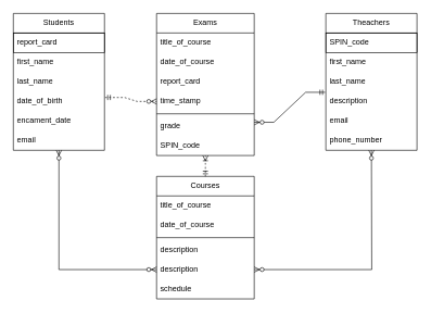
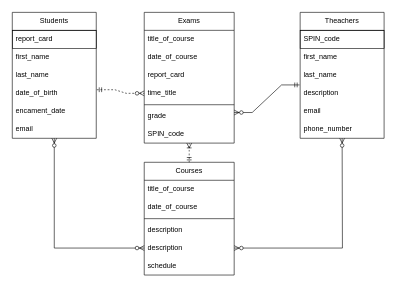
- <mxCell id="13" value="time_stamp" style="text;strokeColor=none;fillColor=none;align=left;verticalAlign=middle;spacingLeft=4;spacingRight=4;overflow=hidden;points=[[0,0.5],[1,0.5]];portConstraint=eastwest;rotatable=0;whiteSpace=wrap;html=1;" parent="9" vertex="1"><mxGeometry y="120" width="150" height="30" as="geometry" /></mxCell>
+ <mxCell id="13" value="time_title" style="text;strokeColor=none;fillColor=none;align=left;verticalAlign=middle;spacingLeft=4;spacingRight=4;overflow=hidden;points=[[0,0.5],[1,0.5]];portConstraint=eastwest;rotatable=0;whiteSpace=wrap;html=1;" parent="9" vertex="1"><mxGeometry y="120" width="150" height="30" as="geometry" /></mxCell>
